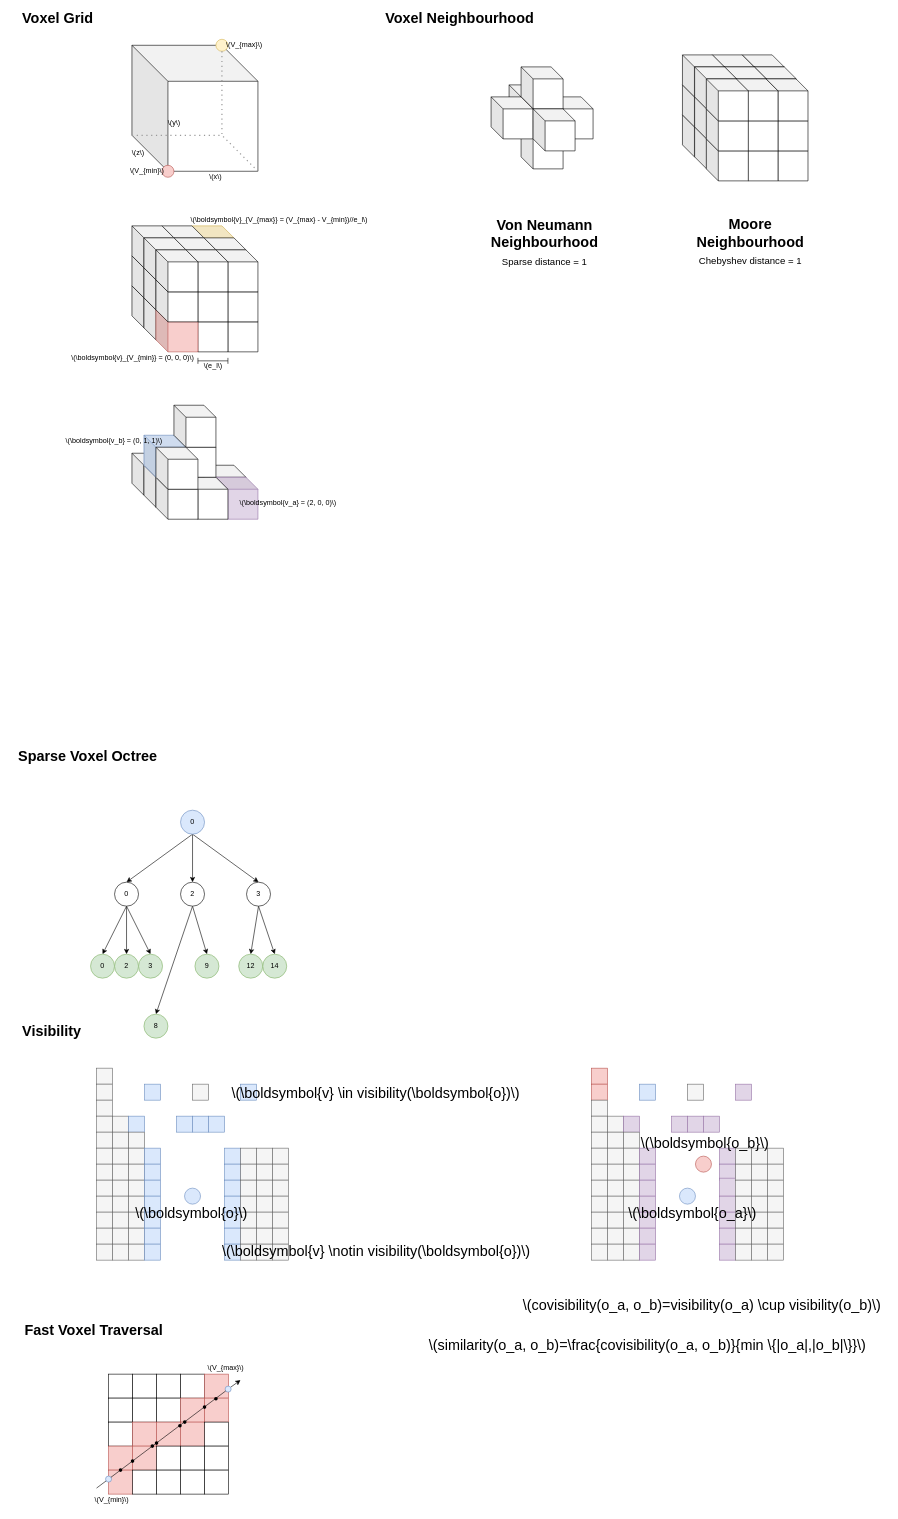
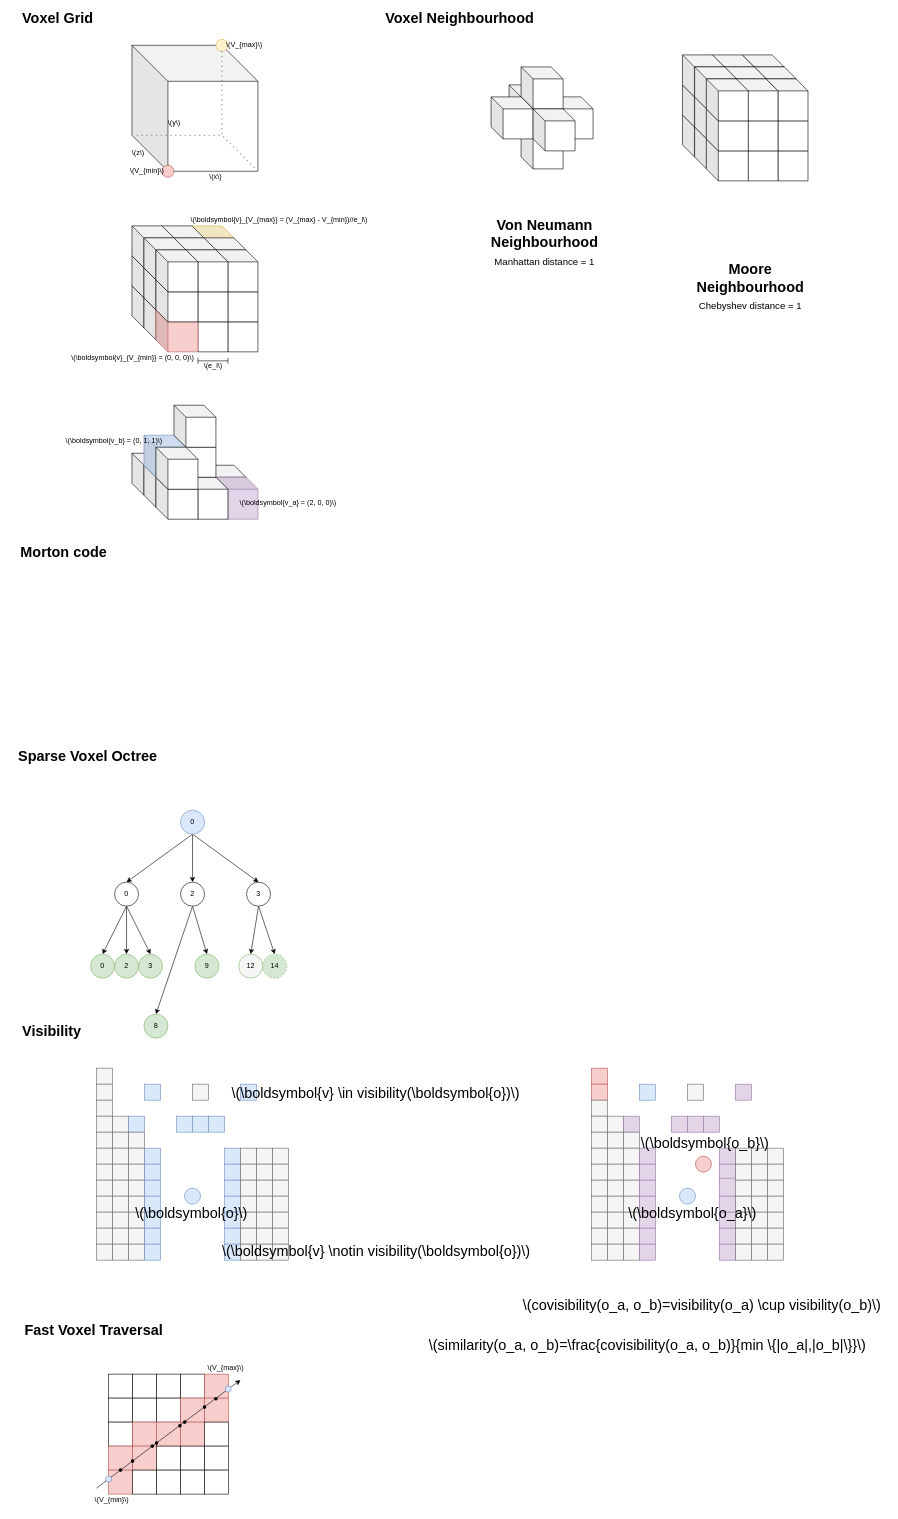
- <mxCell id="275" value="&lt;b&gt;Moore Neighbourhood&lt;/b&gt;&lt;br&gt;&lt;font style=&quot;font-size: 16px&quot;&gt;Chebyshev distance = 1&lt;/font&gt;" style="text;html=1;strokeColor=none;fillColor=none;align=center;verticalAlign=middle;whiteSpace=wrap;rounded=0;fontSize=24;fontStyle=0" parent="1" vertex="1"><mxGeometry x="1140" y="329" width="220" height="148" as="geometry" /></mxCell>
+ <mxCell id="275" value="&lt;b&gt;Moore Neighbourhood&lt;/b&gt;&lt;br&gt;&lt;font style=&quot;font-size: 16px&quot;&gt;Chebyshev distance = 1&lt;/font&gt;" style="text;html=1;strokeColor=none;fillColor=none;align=center;verticalAlign=middle;whiteSpace=wrap;rounded=0;fontSize=24;fontStyle=0" parent="1" vertex="1"><mxGeometry x="1140" y="404" width="220" height="148" as="geometry" /></mxCell>
- <mxCell id="274" value="&lt;b&gt;Von Neumann Neighbourhood&lt;/b&gt;&lt;br&gt;&lt;font style=&quot;font-size: 16px&quot;&gt;Sparse distance = 1&lt;/font&gt;" style="text;html=1;strokeColor=none;fillColor=none;align=center;verticalAlign=middle;whiteSpace=wrap;rounded=0;fontSize=24;fontStyle=0" parent="1" vertex="1"><mxGeometry x="796.66" y="329" width="220" height="150" as="geometry" /></mxCell>
+ <mxCell id="274" value="&lt;b&gt;Von Neumann Neighbourhood&lt;/b&gt;&lt;br&gt;&lt;font style=&quot;font-size: 16px&quot;&gt;Manhattan distance = 1&lt;/font&gt;" style="text;html=1;strokeColor=none;fillColor=none;align=center;verticalAlign=middle;whiteSpace=wrap;rounded=0;fontSize=24;fontStyle=0" parent="1" vertex="1"><mxGeometry x="796.66" y="329" width="220" height="150" as="geometry" /></mxCell>
+ <mxCell id="93" value="&lt;font style=&quot;font-size: 24px&quot;&gt;Morton code&lt;/font&gt;" style="text;html=1;align=center;verticalAlign=middle;resizable=0;points=[];autosize=1;strokeColor=none;fillColor=none;fontStyle=1" parent="1" vertex="1"><mxGeometry x="25" y="910" width="160" height="20" as="geometry" /></mxCell>
- <mxCell id="91" value="12" style="ellipse;whiteSpace=wrap;html=1;aspect=fixed;fillColor=#d5e8d4;strokeColor=#82b366;" parent="1" vertex="1"><mxGeometry x="397" y="1590" width="40" height="40" as="geometry" /></mxCell>
+ <mxCell id="91" value="12" style="ellipse;whiteSpace=wrap;html=1;aspect=fixed;fillColor=#f5f5f5;strokeColor=#82b366;" parent="1" vertex="1"><mxGeometry x="397" y="1590" width="40" height="40" as="geometry" /></mxCell>
- <mxCell id="92" value="14" style="ellipse;whiteSpace=wrap;html=1;aspect=fixed;fillColor=#d5e8d4;strokeColor=#82b366;" parent="1" vertex="1"><mxGeometry x="437" y="1590" width="40" height="40" as="geometry" /></mxCell>
+ <mxCell id="92" value="14" style="ellipse;whiteSpace=wrap;html=1;aspect=fixed;fillColor=#d5e8d4;strokeColor=#82b366;dashed=1;" parent="1" vertex="1"><mxGeometry x="437" y="1590" width="40" height="40" as="geometry" /></mxCell>
